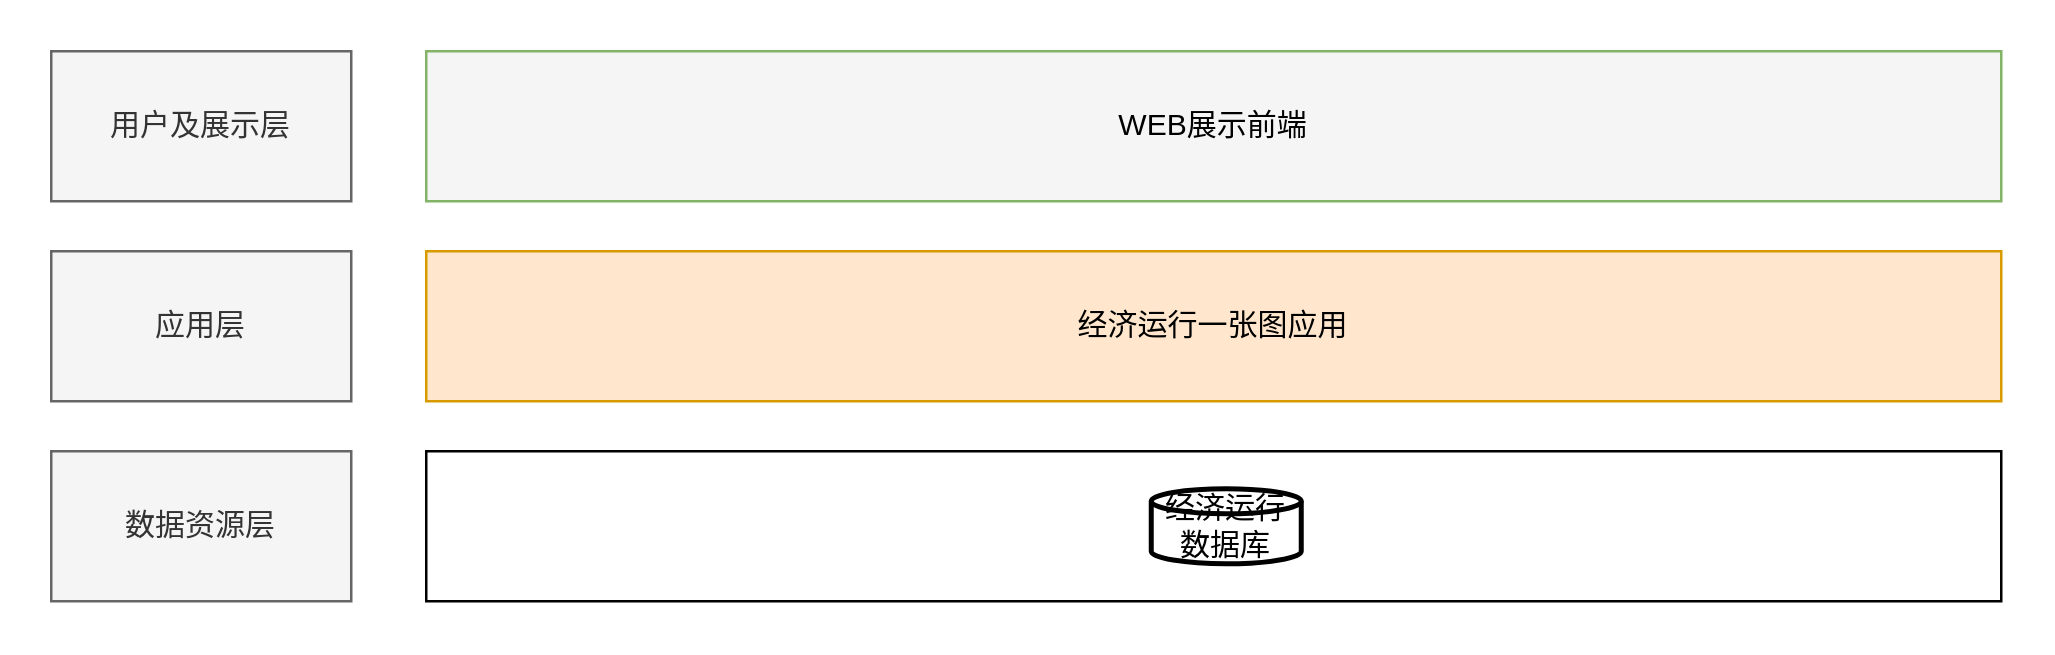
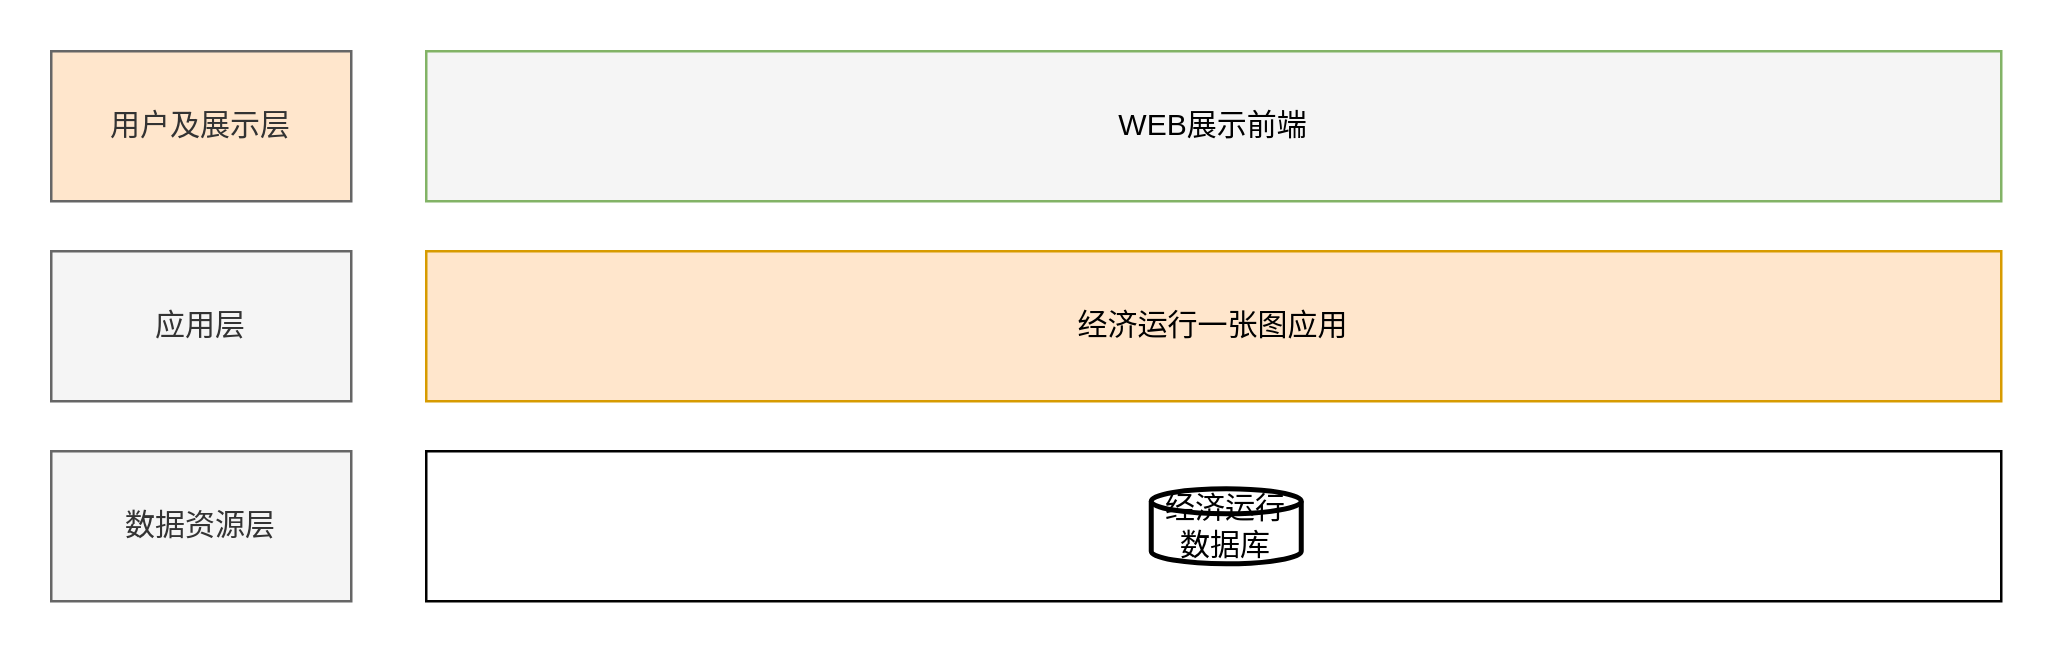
- <mxCell id="3" value="用户及展示层" style="rounded=0;whiteSpace=wrap;html=1;fillColor=#f5f5f5;fontColor=#333333;strokeColor=#666666;" vertex="1" parent="1"><mxGeometry x="20" y="20" width="120" height="60" as="geometry" /></mxCell>
+ <mxCell id="3" value="用户及展示层" style="rounded=0;whiteSpace=wrap;html=1;fillColor=#ffe6cc;fontColor=#333333;strokeColor=#666666;" vertex="1" parent="1"><mxGeometry x="20" y="20" width="120" height="60" as="geometry" /></mxCell>
